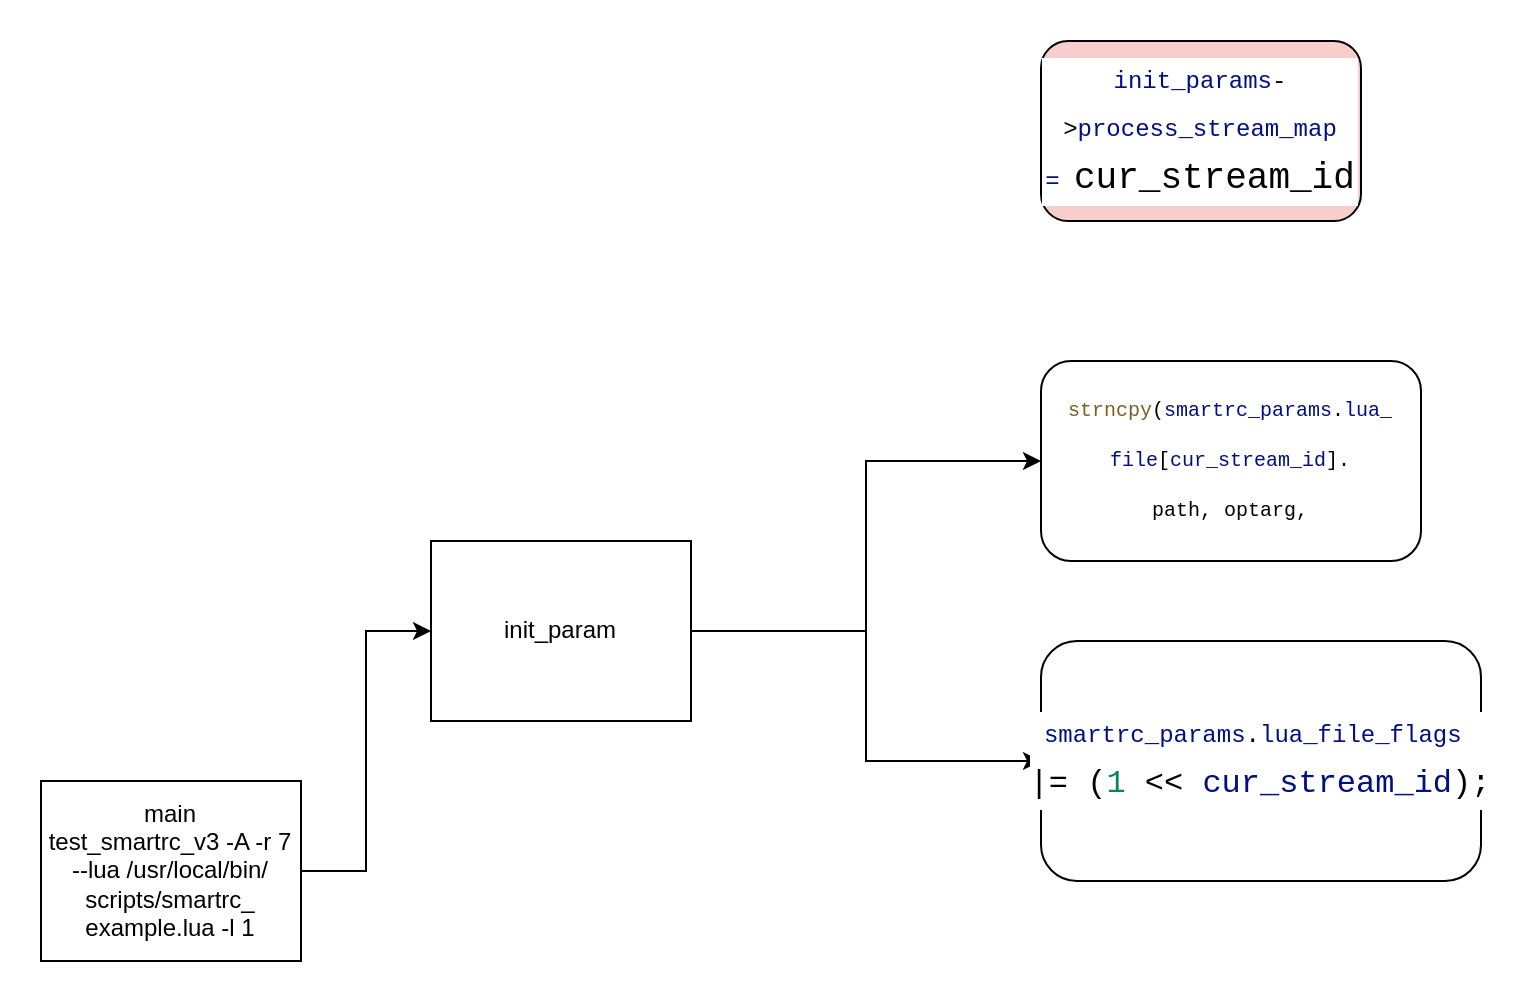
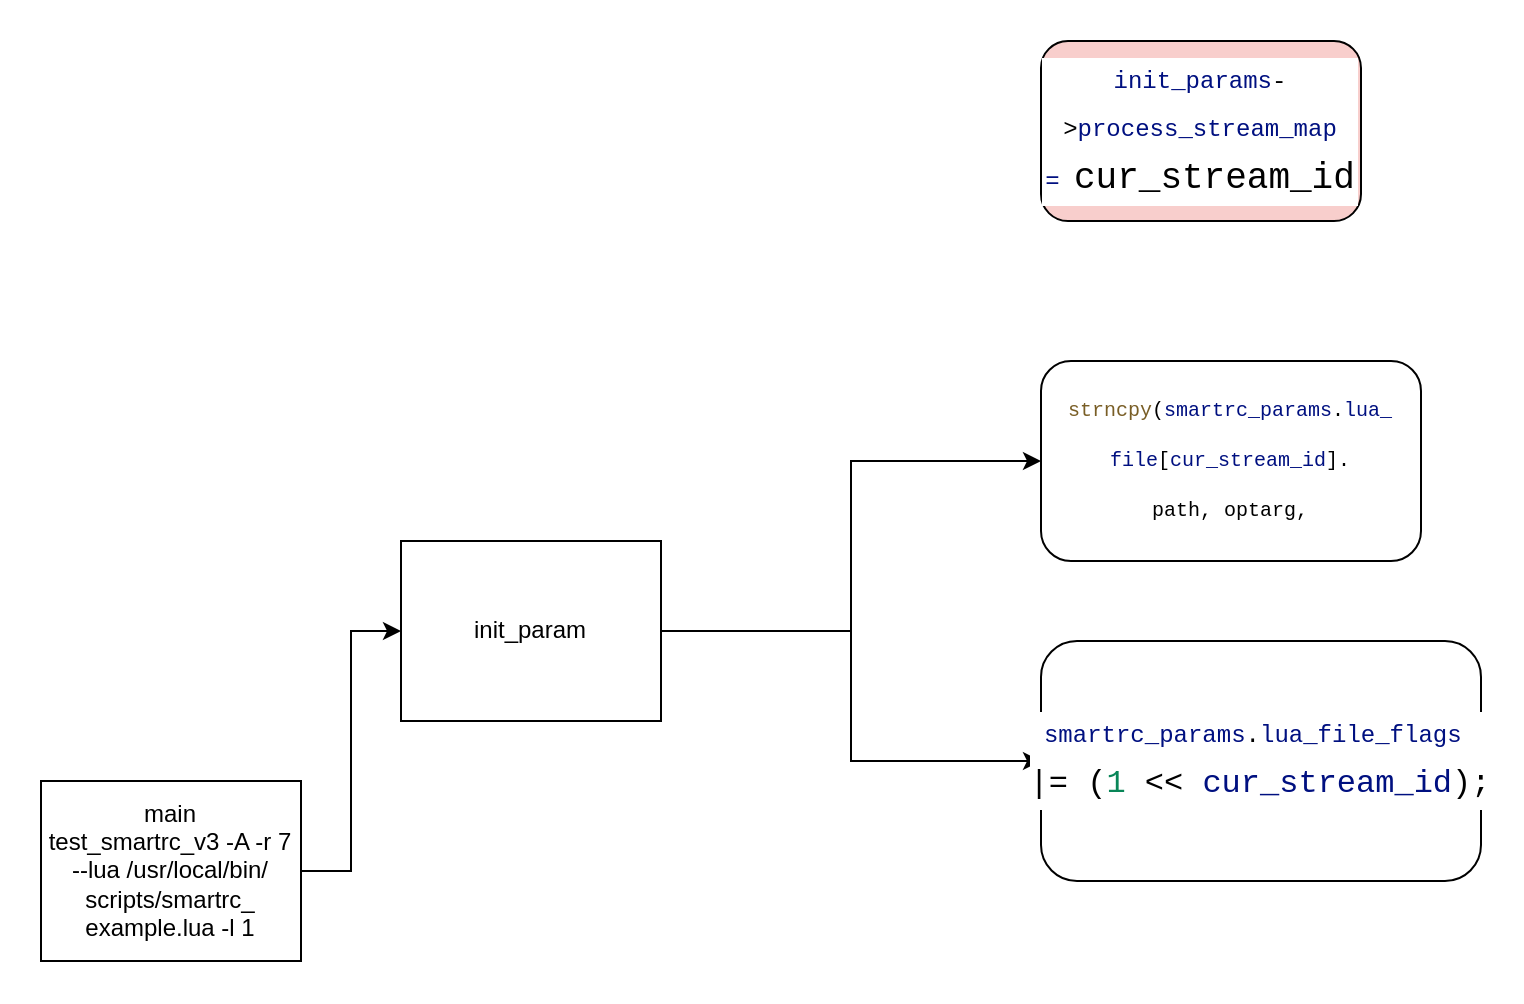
- <mxCell id="9" value="init_param" style="rounded=0;whiteSpace=wrap;html=1;" vertex="1" parent="1"><mxGeometry x="215" y="270" width="130" height="90" as="geometry" /></mxCell>
+ <mxCell id="9" value="init_param" style="rounded=0;whiteSpace=wrap;html=1;" vertex="1" parent="1"><mxGeometry x="200" y="270" width="130" height="90" as="geometry" /></mxCell>
